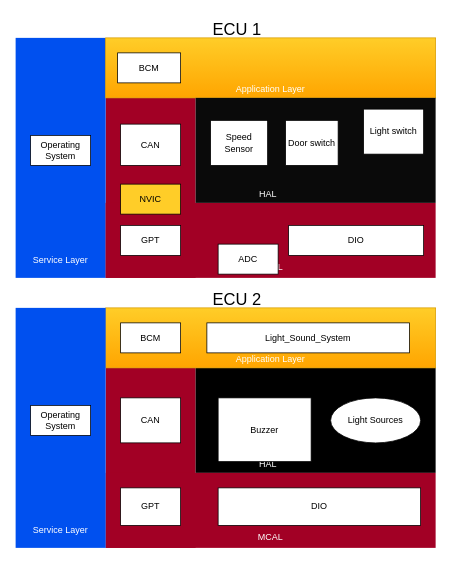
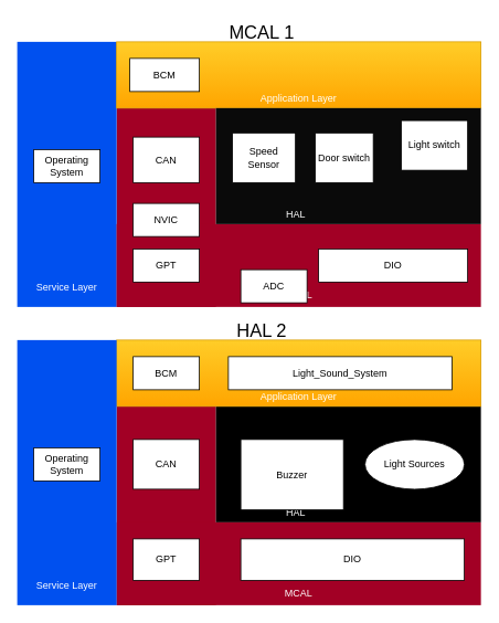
- <mxCell id="23" value="&lt;font style=&quot;font-size: 22px;&quot;&gt;ECU 1&lt;/font&gt;" style="text;html=1;align=center;verticalAlign=middle;resizable=0;points=[];autosize=1;strokeColor=none;fillColor=none;shadow=0;" parent="1" vertex="1"><mxGeometry x="270" y="20" width="90" height="40" as="geometry" /></mxCell>
+ <mxCell id="23" value="&lt;font style=&quot;font-size: 22px;&quot;&gt;MCAL 1&lt;/font&gt;" style="text;html=1;align=center;verticalAlign=middle;resizable=0;points=[];autosize=1;strokeColor=none;fillColor=none;shadow=0;" parent="1" vertex="1"><mxGeometry x="270" y="20" width="90" height="40" as="geometry" /></mxCell>
- <mxCell id="33" value="NVIC" style="rounded=0;whiteSpace=wrap;html=1;shadow=0;fillColor=#ffcd28;" parent="1" vertex="1"><mxGeometry x="160" y="245" width="80" height="40" as="geometry" /></mxCell>
+ <mxCell id="33" value="NVIC" style="rounded=0;whiteSpace=wrap;html=1;shadow=0;" parent="1" vertex="1"><mxGeometry x="160" y="245" width="80" height="40" as="geometry" /></mxCell>
- <mxCell id="24" value="&lt;font style=&quot;font-size: 22px;&quot;&gt;ECU 2&lt;br&gt;&lt;/font&gt;" style="text;html=1;align=center;verticalAlign=middle;resizable=0;points=[];autosize=1;strokeColor=none;fillColor=none;shadow=0;" parent="1" vertex="1"><mxGeometry x="270" y="380" width="90" height="40" as="geometry" /></mxCell>
+ <mxCell id="24" value="&lt;font style=&quot;font-size: 22px;&quot;&gt;HAL 2&lt;br&gt;&lt;/font&gt;" style="text;html=1;align=center;verticalAlign=middle;resizable=0;points=[];autosize=1;strokeColor=none;fillColor=none;shadow=0;" parent="1" vertex="1"><mxGeometry x="270" y="380" width="90" height="40" as="geometry" /></mxCell>
